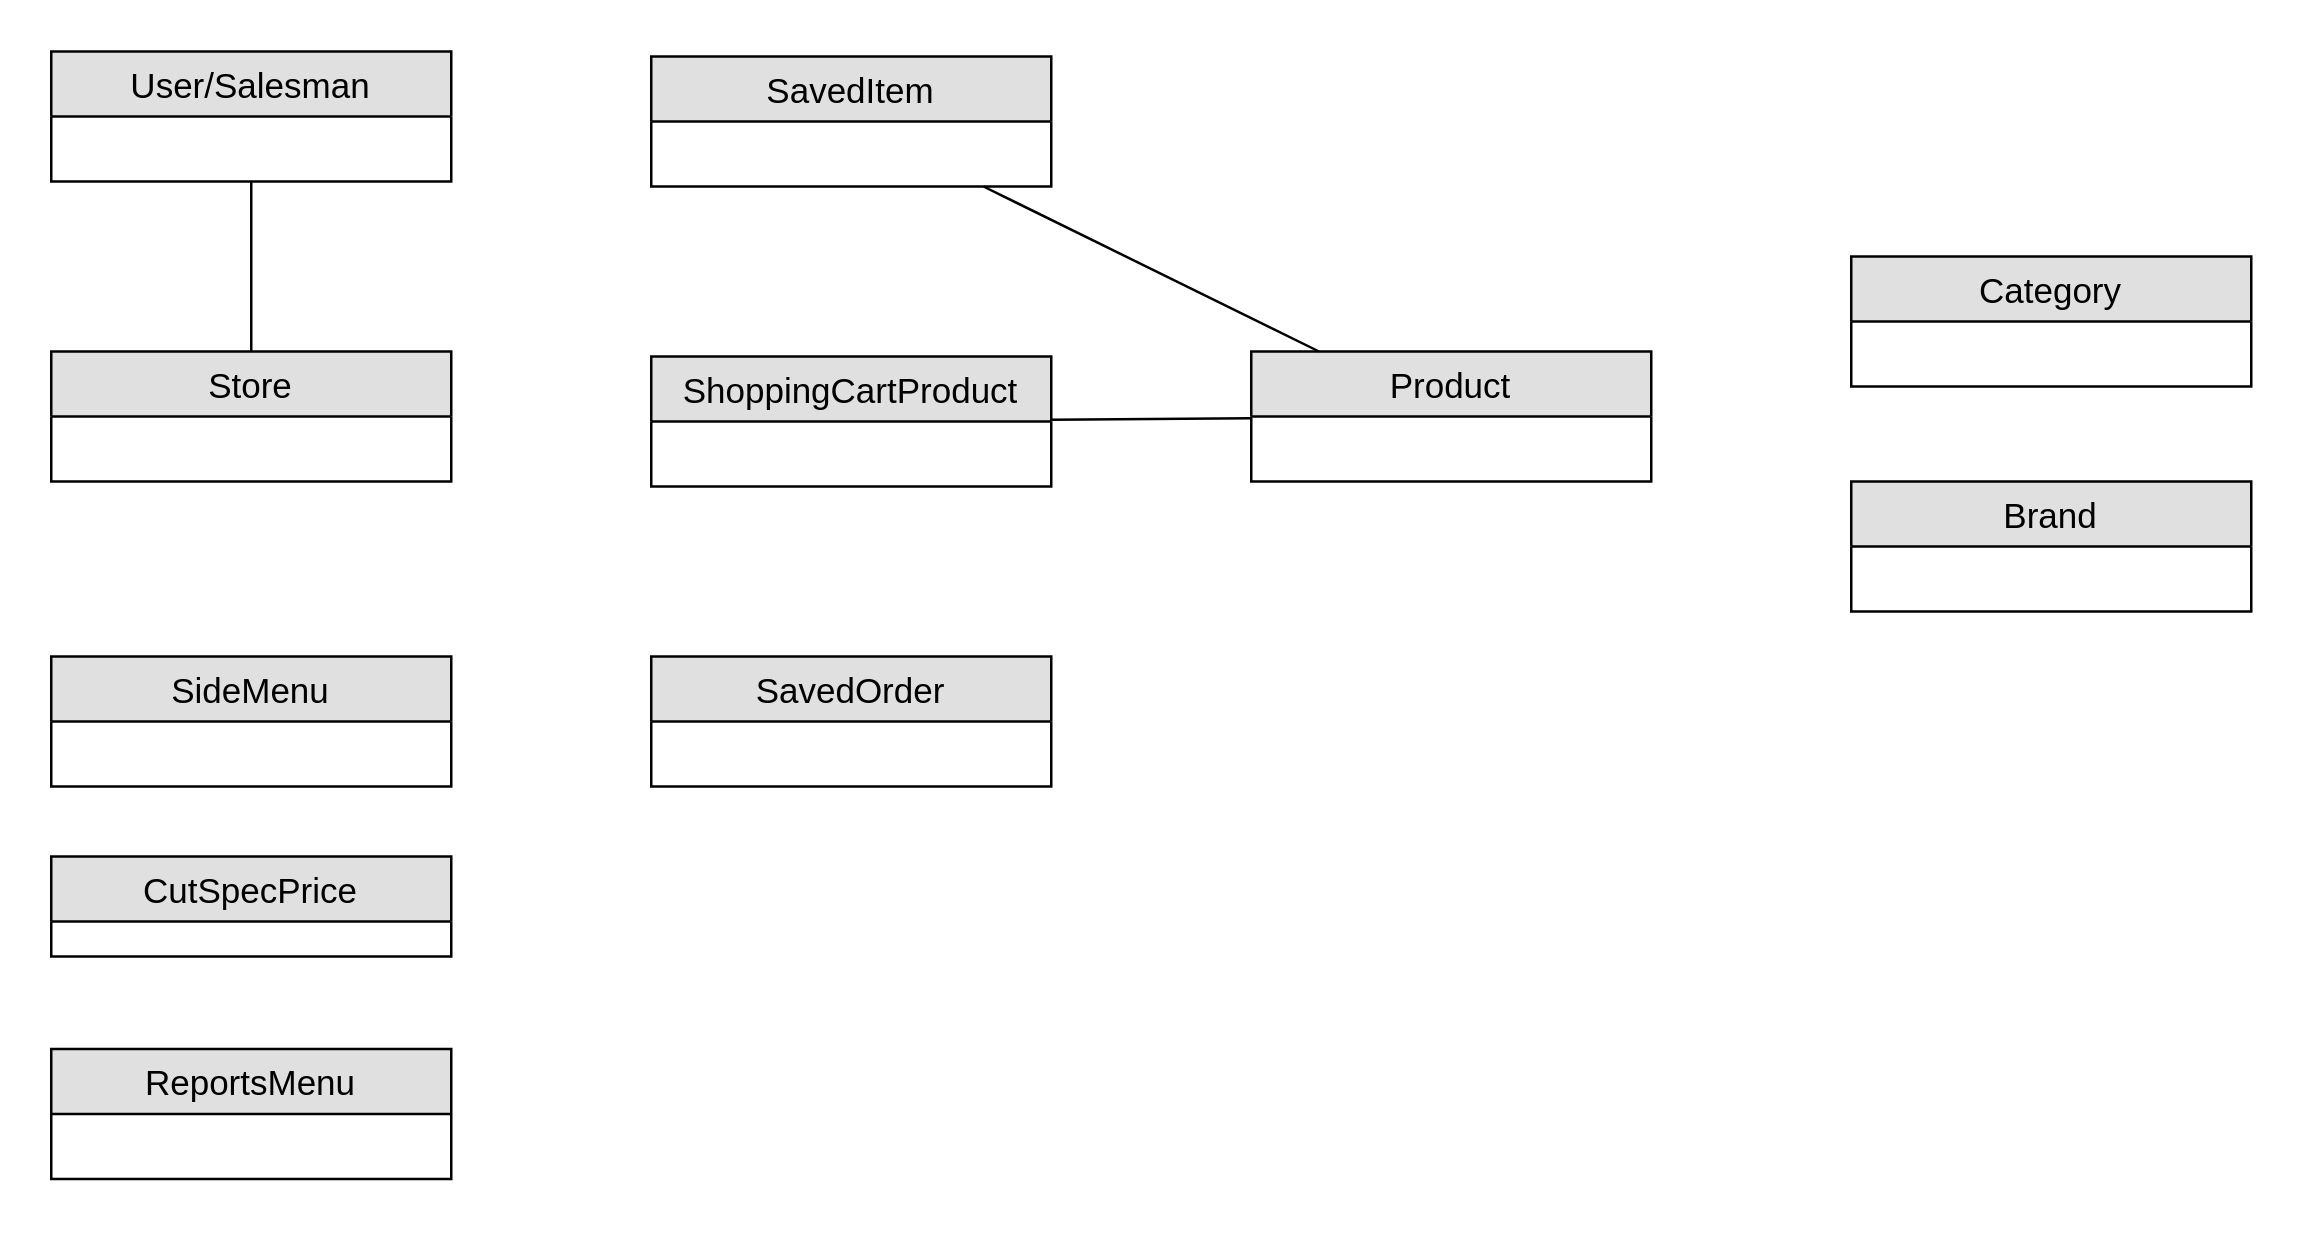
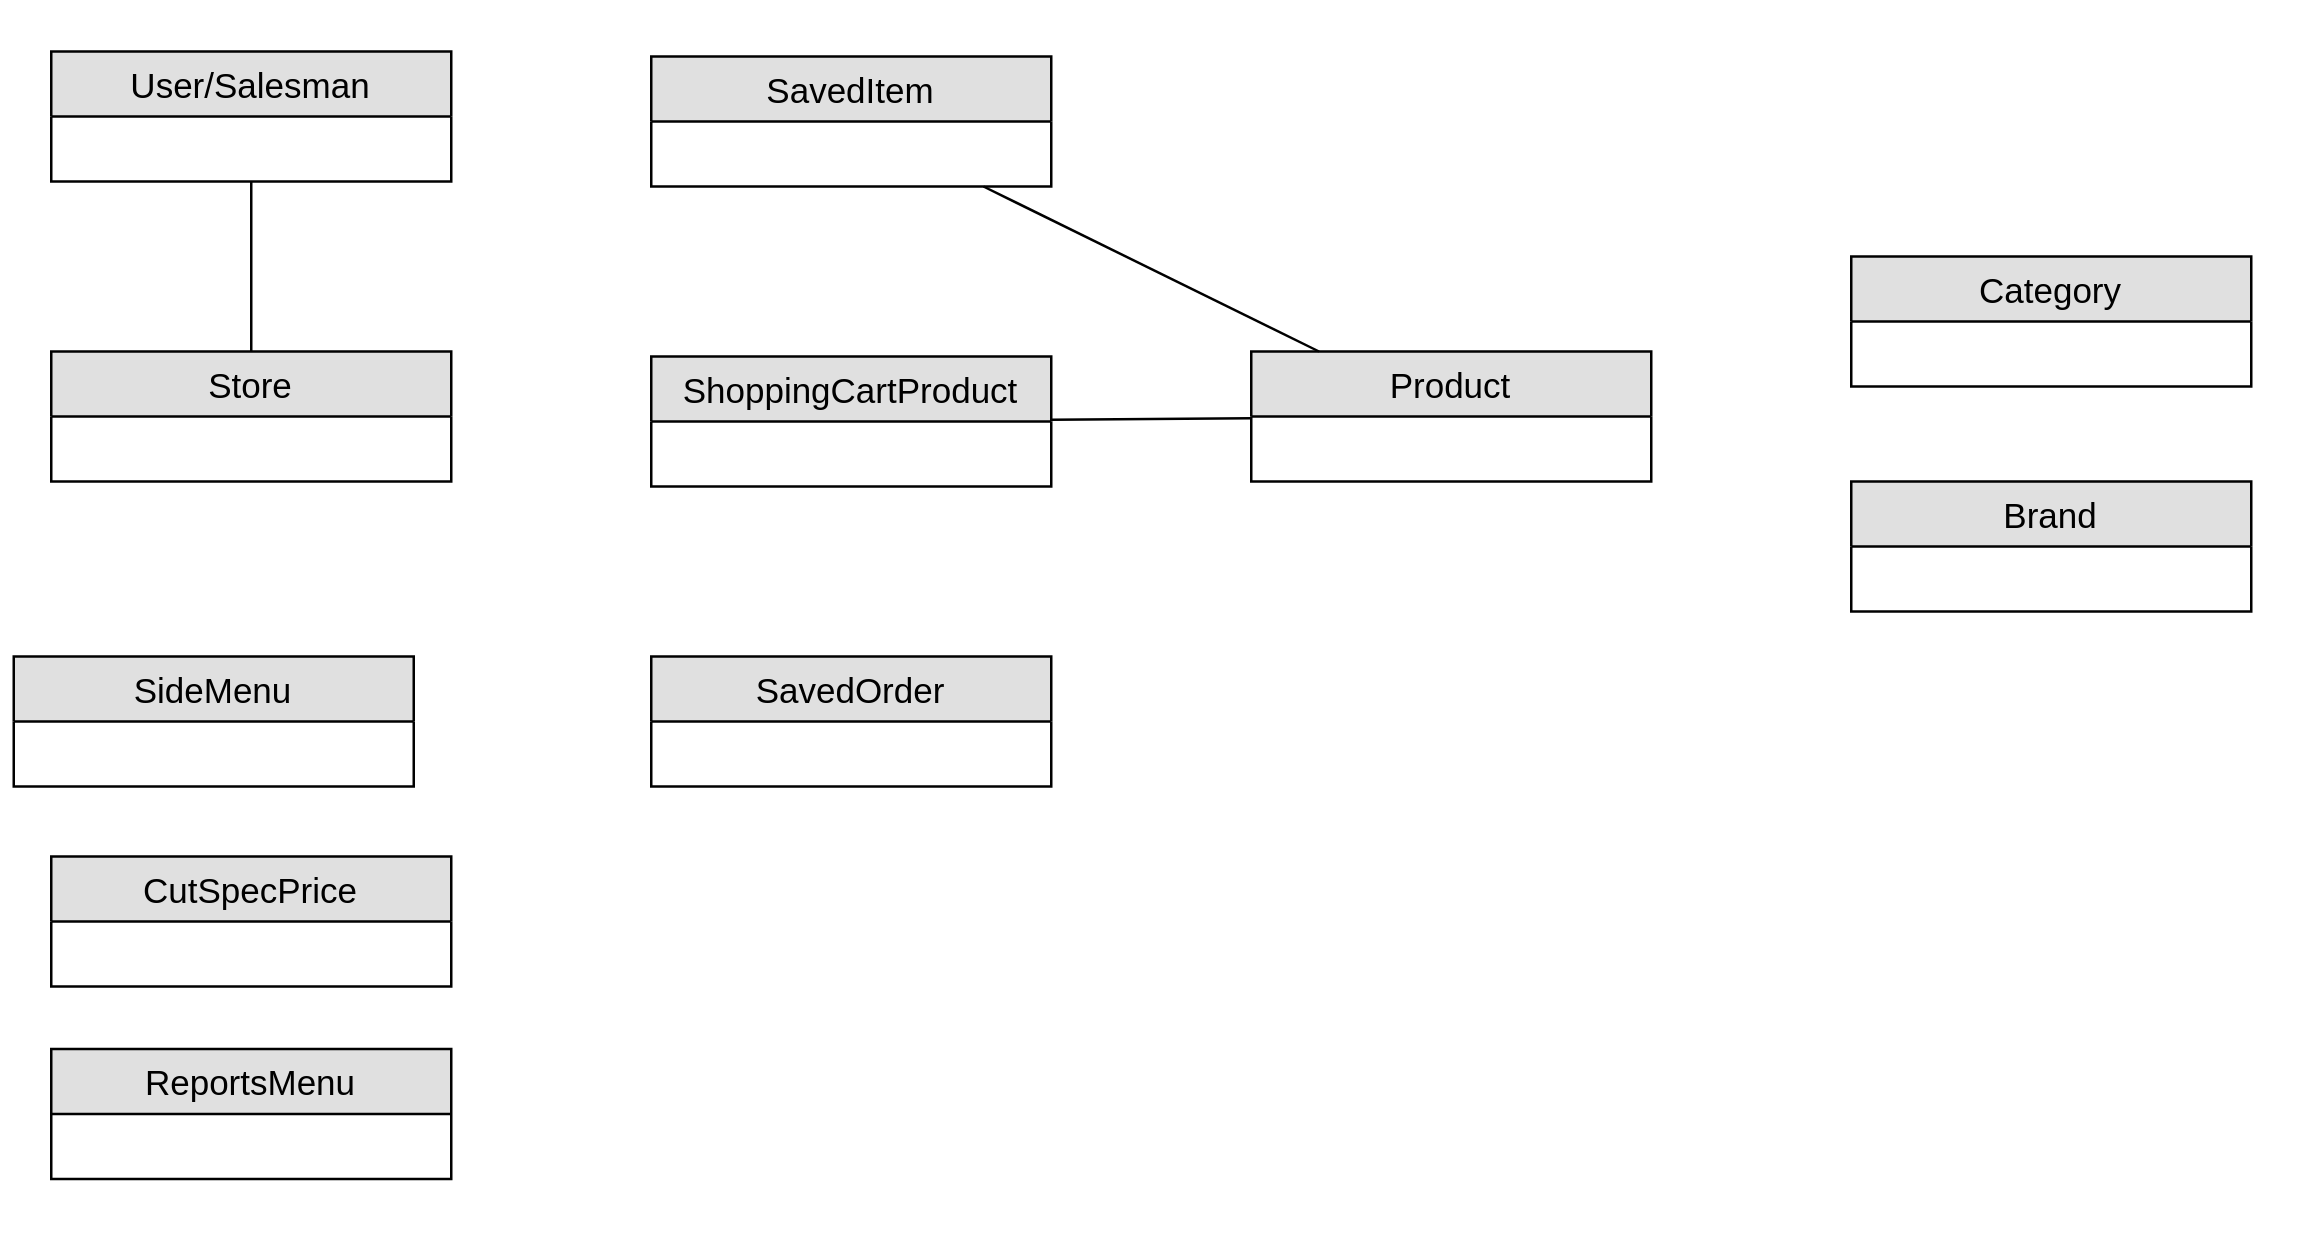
- <mxCell id="3" value="SideMenu" style="swimlane;fontStyle=0;childLayout=stackLayout;horizontal=1;startSize=26;fillColor=#e0e0e0;horizontalStack=0;resizeParent=1;resizeParentMax=0;resizeLast=0;collapsible=1;marginBottom=0;swimlaneFillColor=#ffffff;align=center;fontSize=14;" vertex="1" parent="1"><mxGeometry x="20" y="262" width="160" height="52" as="geometry" /></mxCell>
+ <mxCell id="3" value="SideMenu" style="swimlane;fontStyle=0;childLayout=stackLayout;horizontal=1;startSize=26;fillColor=#e0e0e0;horizontalStack=0;resizeParent=1;resizeParentMax=0;resizeLast=0;collapsible=1;marginBottom=0;swimlaneFillColor=#ffffff;align=center;fontSize=14;" vertex="1" parent="1"><mxGeometry x="5" y="262" width="160" height="52" as="geometry" /></mxCell>
- <mxCell id="4" value="CutSpecPrice" style="swimlane;fontStyle=0;childLayout=stackLayout;horizontal=1;startSize=26;fillColor=#e0e0e0;horizontalStack=0;resizeParent=1;resizeParentMax=0;resizeLast=0;collapsible=1;marginBottom=0;swimlaneFillColor=#ffffff;align=center;fontSize=14;" vertex="1" parent="1"><mxGeometry x="20" y="342" width="160" height="40" as="geometry" /></mxCell>
+ <mxCell id="4" value="CutSpecPrice" style="swimlane;fontStyle=0;childLayout=stackLayout;horizontal=1;startSize=26;fillColor=#e0e0e0;horizontalStack=0;resizeParent=1;resizeParentMax=0;resizeLast=0;collapsible=1;marginBottom=0;swimlaneFillColor=#ffffff;align=center;fontSize=14;" vertex="1" parent="1"><mxGeometry x="20" y="342" width="160" height="52" as="geometry" /></mxCell>
